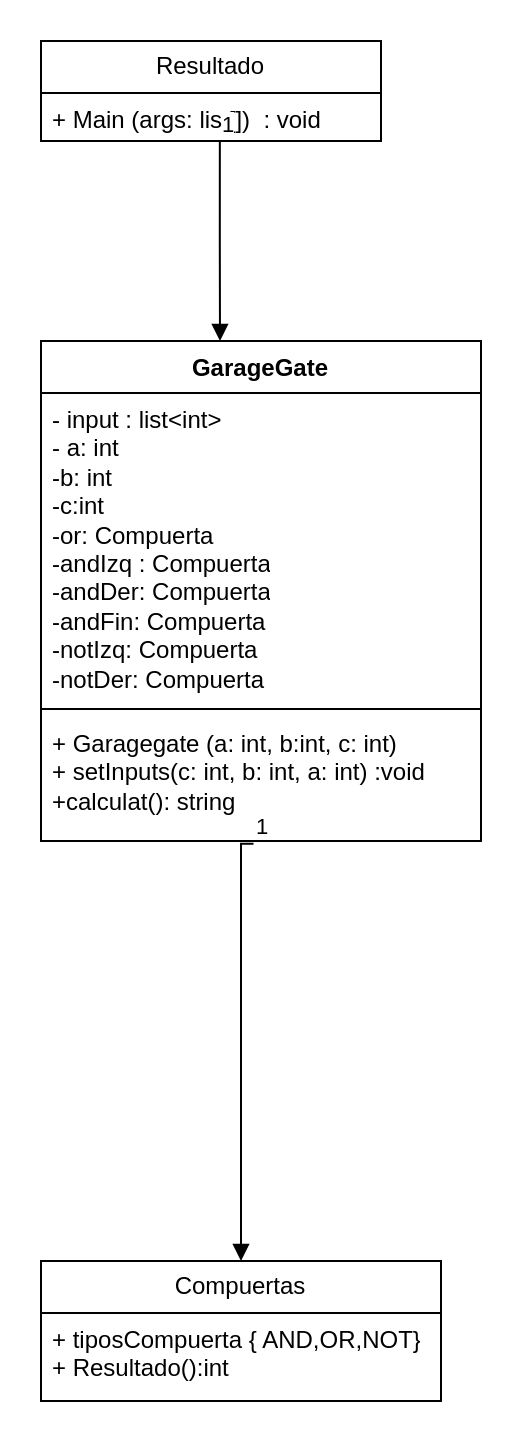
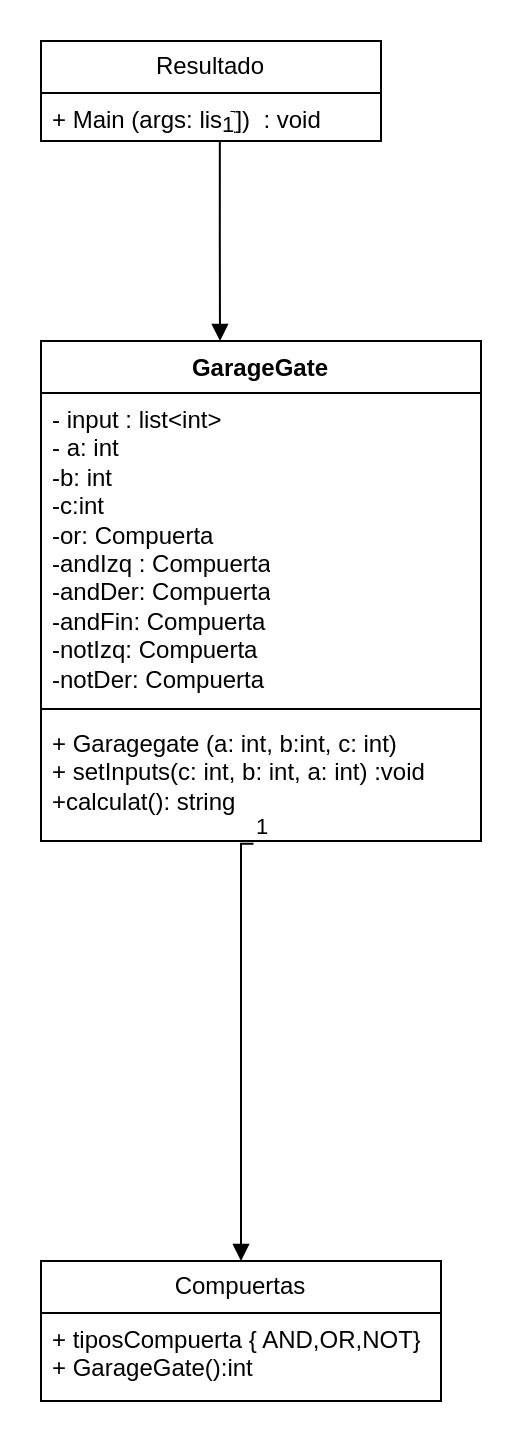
- <mxCell id="13" value="+ tiposCompuerta { AND,OR,NOT}&lt;div&gt;+ Resultado():int&lt;/div&gt;" style="text;strokeColor=none;fillColor=none;align=left;verticalAlign=top;spacingLeft=4;spacingRight=4;overflow=hidden;rotatable=0;points=[[0,0.5],[1,0.5]];portConstraint=eastwest;whiteSpace=wrap;html=1;" vertex="1" parent="12"><mxGeometry y="26" width="200" height="44" as="geometry" /></mxCell>
+ <mxCell id="13" value="+ tiposCompuerta { AND,OR,NOT}&lt;div&gt;+ GarageGate():int&lt;/div&gt;" style="text;strokeColor=none;fillColor=none;align=left;verticalAlign=top;spacingLeft=4;spacingRight=4;overflow=hidden;rotatable=0;points=[[0,0.5],[1,0.5]];portConstraint=eastwest;whiteSpace=wrap;html=1;" vertex="1" parent="12"><mxGeometry y="26" width="200" height="44" as="geometry" /></mxCell>
